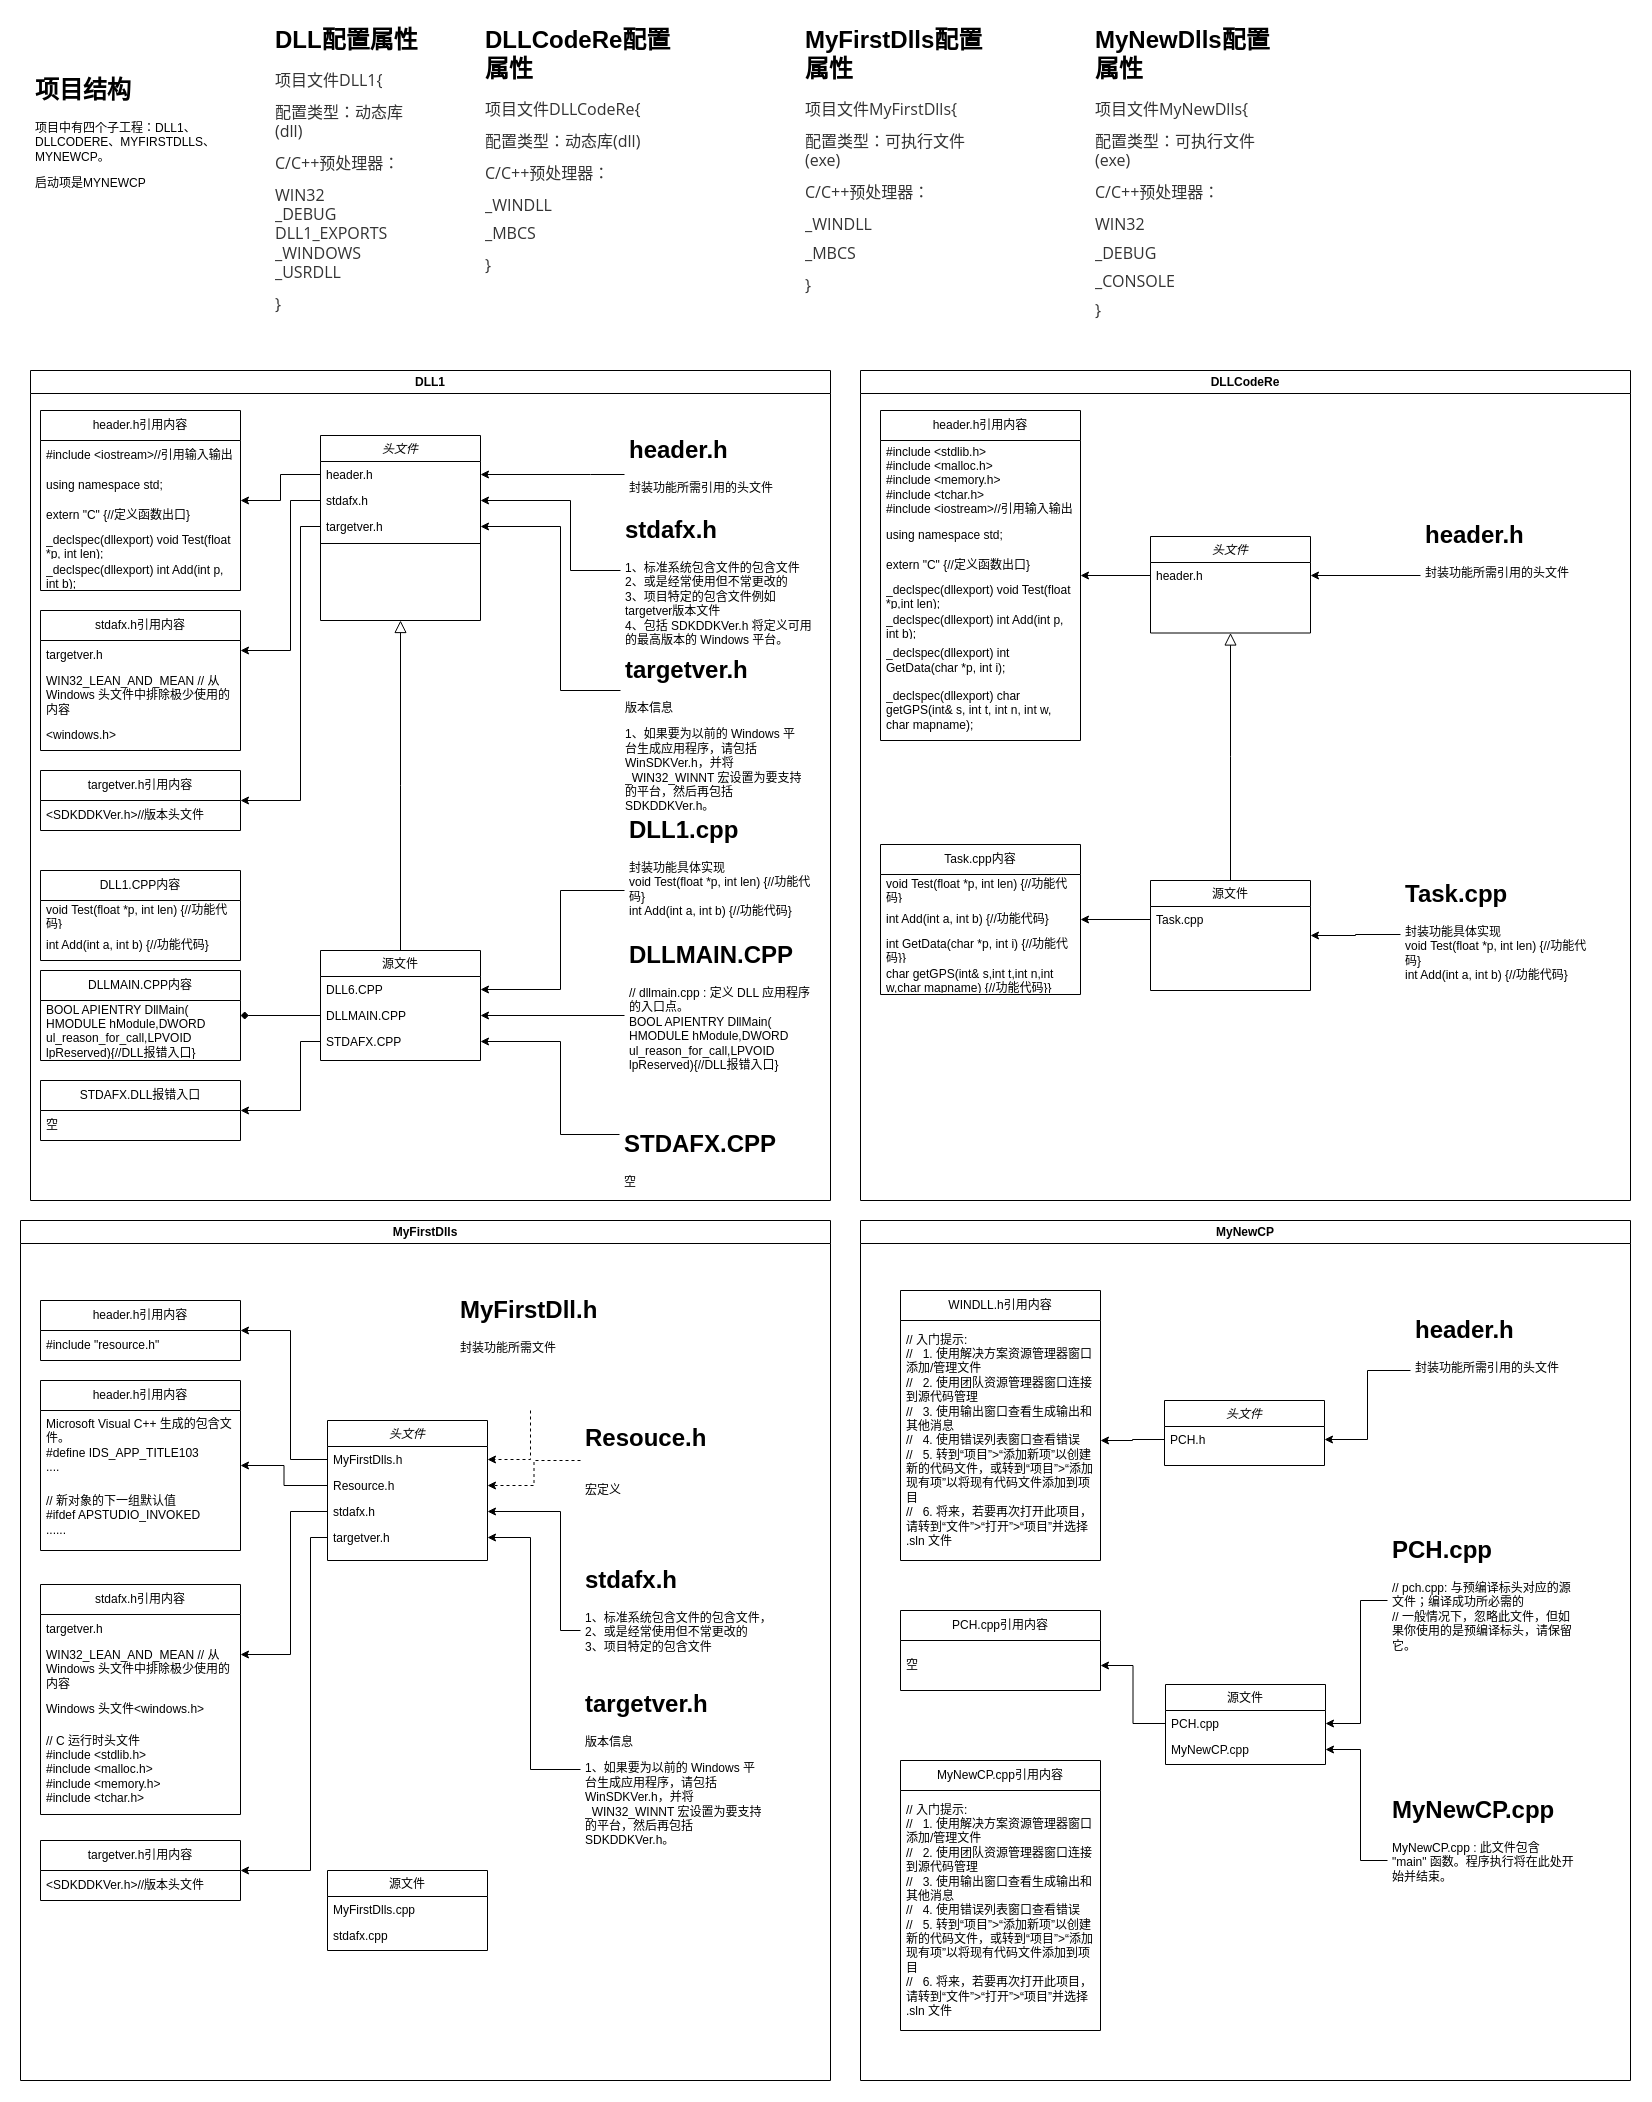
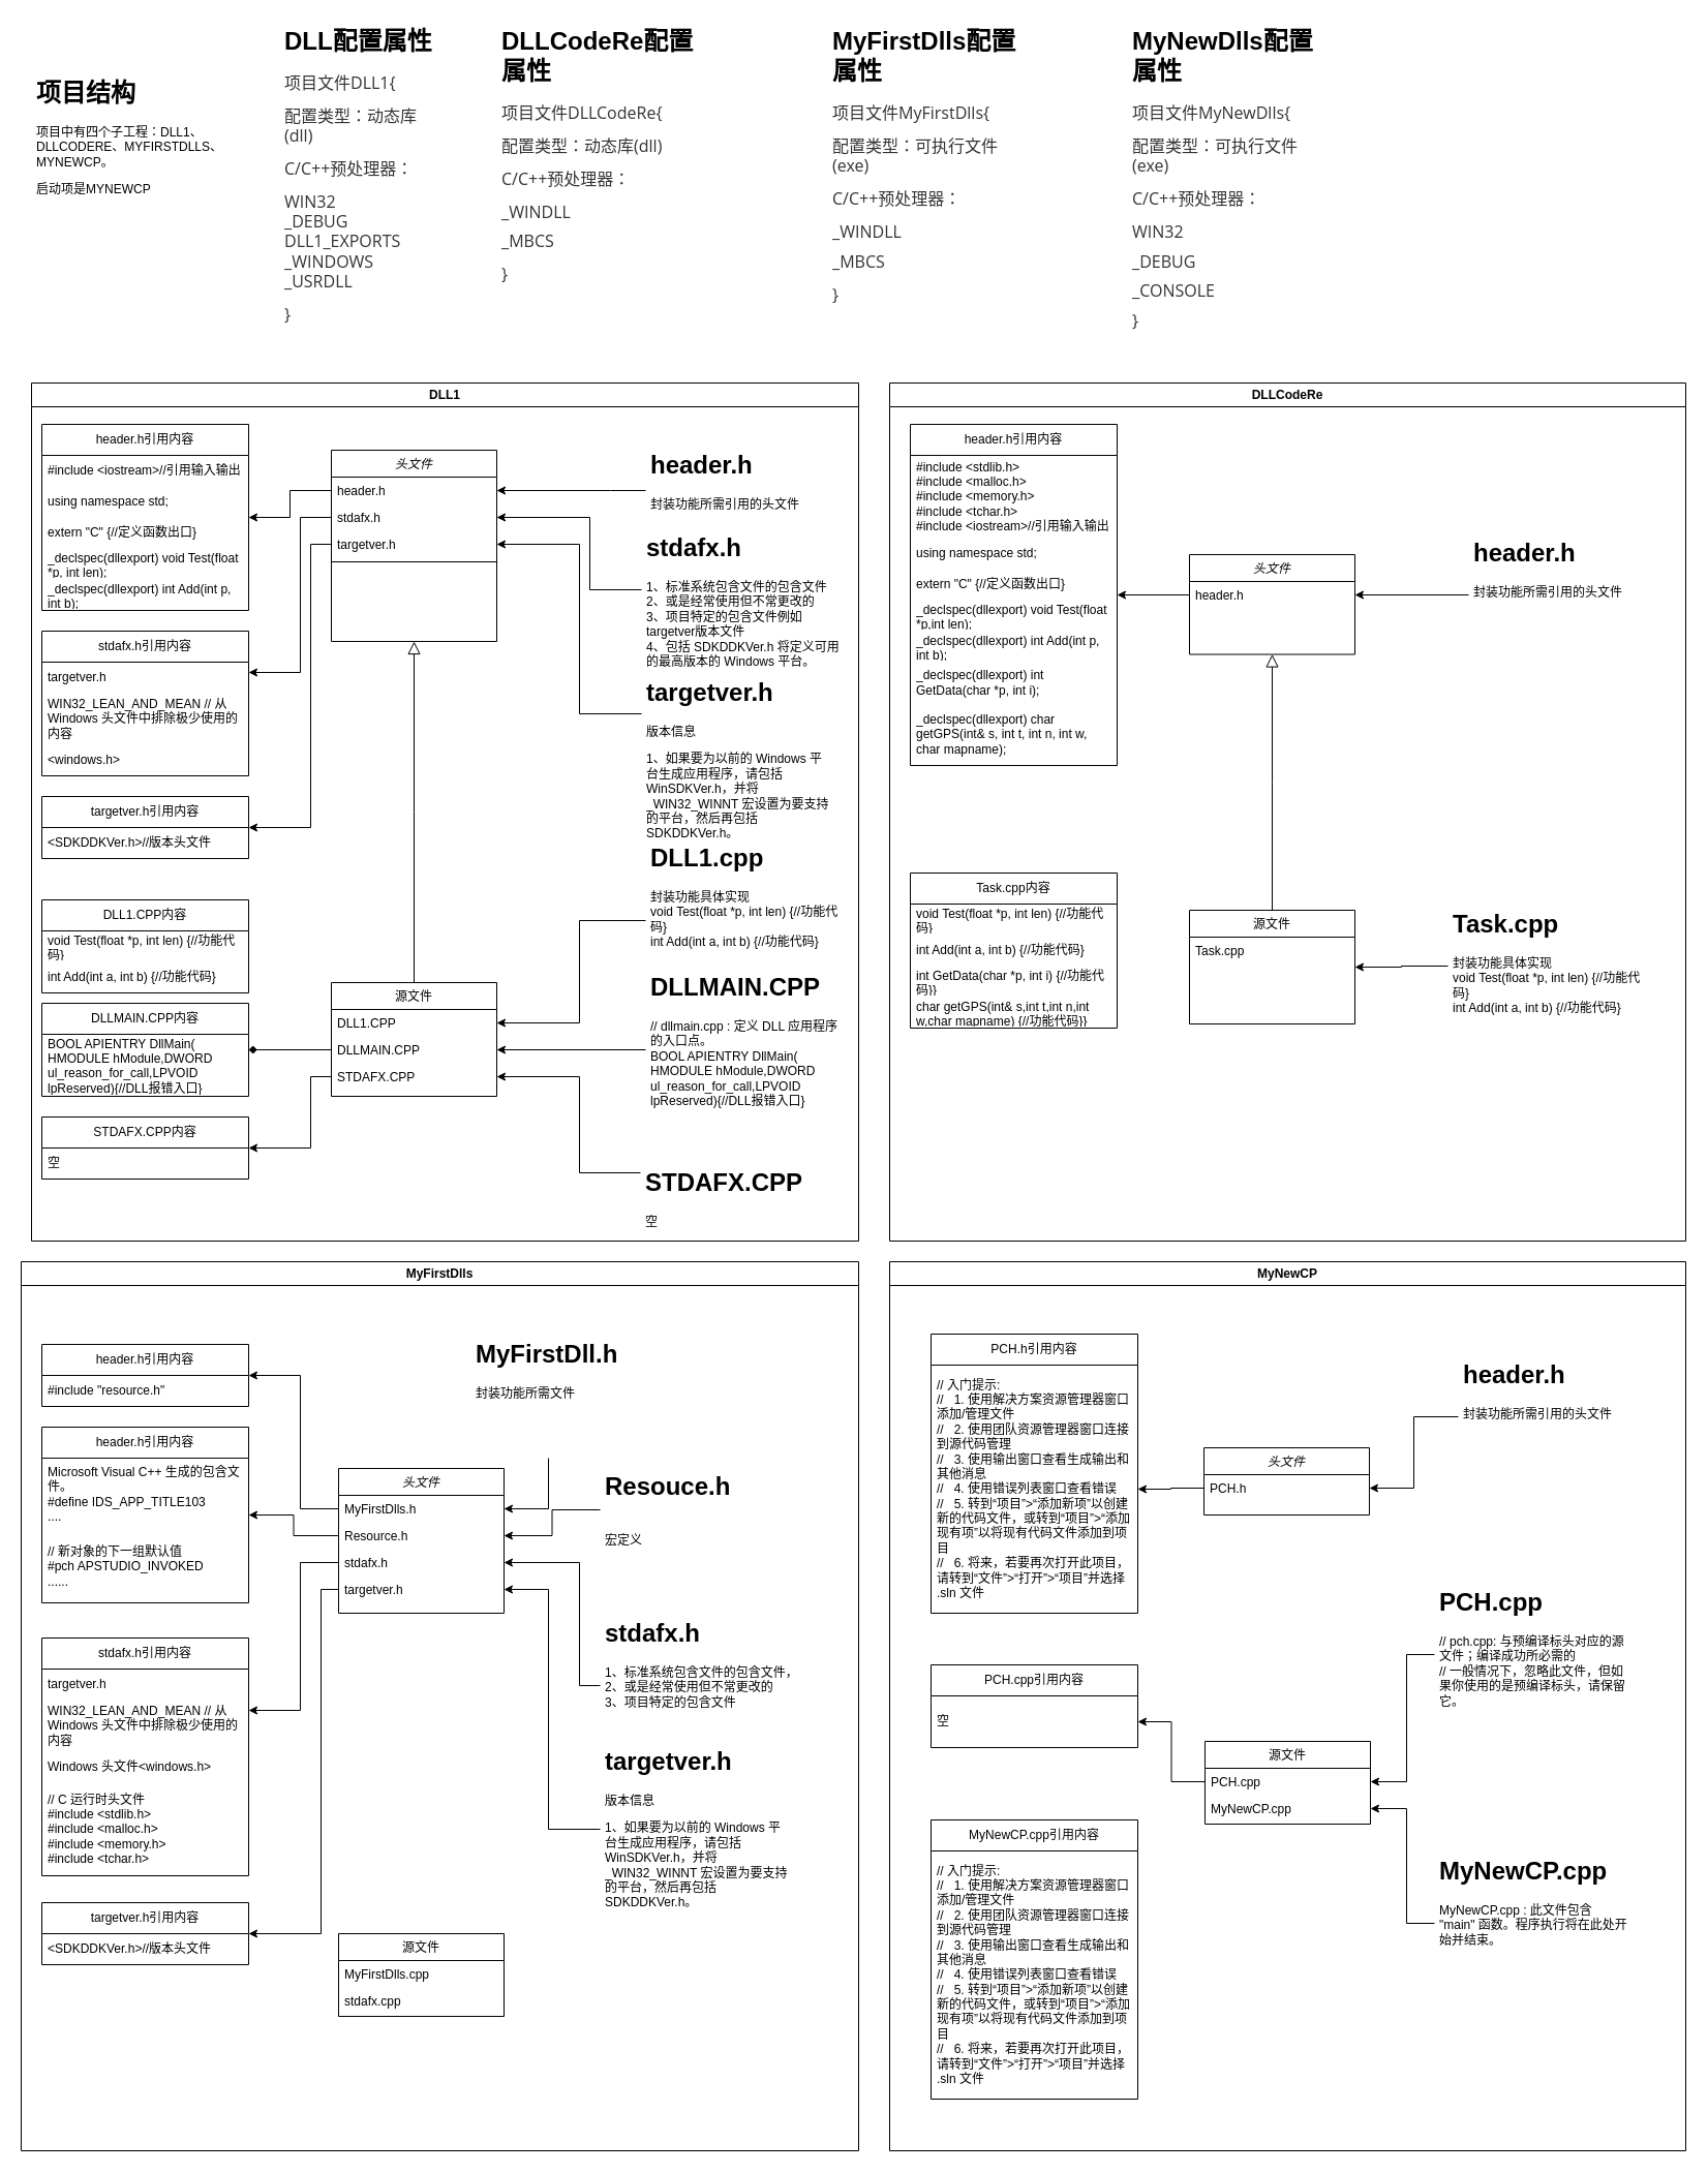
- <mxCell id="75" style="edgeStyle=orthogonalEdgeStyle;rounded=0;orthogonalLoop=1;jettySize=auto;html=1;" parent="51" source="55" target="68" edge="1"><mxGeometry relative="1" as="geometry" /></mxCell>
- <mxCell id="10" value="DLL6.CPP" style="text;align=left;verticalAlign=top;spacingLeft=4;spacingRight=4;overflow=hidden;rotatable=0;points=[[0,0.5],[1,0.5]];portConstraint=eastwest;" parent="9" vertex="1"><mxGeometry y="26" width="160" height="26" as="geometry" /></mxCell>
+ <mxCell id="10" value="DLL1.CPP" style="text;align=left;verticalAlign=top;spacingLeft=4;spacingRight=4;overflow=hidden;rotatable=0;points=[[0,0.5],[1,0.5]];portConstraint=eastwest;" parent="9" vertex="1"><mxGeometry y="26" width="160" height="26" as="geometry" /></mxCell>
- <mxCell id="47" value="STDAFX.DLL报错入口" style="swimlane;fontStyle=0;childLayout=stackLayout;horizontal=1;startSize=30;horizontalStack=0;resizeParent=1;resizeParentMax=0;resizeLast=0;collapsible=1;marginBottom=0;whiteSpace=wrap;html=1;" parent="3" vertex="1"><mxGeometry x="10" y="710" width="200" height="60" as="geometry" /></mxCell>
+ <mxCell id="47" value="STDAFX.CPP内容" style="swimlane;fontStyle=0;childLayout=stackLayout;horizontal=1;startSize=30;horizontalStack=0;resizeParent=1;resizeParentMax=0;resizeLast=0;collapsible=1;marginBottom=0;whiteSpace=wrap;html=1;" parent="3" vertex="1"><mxGeometry x="10" y="710" width="200" height="60" as="geometry" /></mxCell>
- <mxCell id="117" value="WINDLL.h引用内容" style="swimlane;fontStyle=0;childLayout=stackLayout;horizontal=1;startSize=30;horizontalStack=0;resizeParent=1;resizeParentMax=0;resizeLast=0;collapsible=1;marginBottom=0;whiteSpace=wrap;html=1;" vertex="1" parent="109"><mxGeometry x="40" y="70" width="200" height="270" as="geometry" /></mxCell>
+ <mxCell id="117" value="PCH.h引用内容" style="swimlane;fontStyle=0;childLayout=stackLayout;horizontal=1;startSize=30;horizontalStack=0;resizeParent=1;resizeParentMax=0;resizeLast=0;collapsible=1;marginBottom=0;whiteSpace=wrap;html=1;" vertex="1" parent="109"><mxGeometry x="40" y="70" width="200" height="270" as="geometry" /></mxCell>
- <mxCell id="85" style="edgeStyle=orthogonalEdgeStyle;rounded=0;orthogonalLoop=1;jettySize=auto;html=1;dashed=1;" parent="76" source="86" target="78" edge="1"><mxGeometry relative="1" as="geometry"><Array as="points"><mxPoint x="510" y="130" /><mxPoint x="510" y="239" /></Array></mxGeometry></mxCell>
+ <mxCell id="85" style="edgeStyle=orthogonalEdgeStyle;rounded=0;orthogonalLoop=1;jettySize=auto;html=1;" parent="76" source="86" target="78" edge="1"><mxGeometry relative="1" as="geometry"><Array as="points"><mxPoint x="510" y="130" /><mxPoint x="510" y="239" /></Array></mxGeometry></mxCell>
- <mxCell id="90" style="edgeStyle=orthogonalEdgeStyle;rounded=0;orthogonalLoop=1;jettySize=auto;html=1;dashed=1;" parent="76" source="91" target="79" edge="1"><mxGeometry relative="1" as="geometry" /></mxCell>
+ <mxCell id="90" style="edgeStyle=orthogonalEdgeStyle;rounded=0;orthogonalLoop=1;jettySize=auto;html=1;" parent="76" source="91" target="79" edge="1"><mxGeometry relative="1" as="geometry" /></mxCell>
- <mxCell id="96" value="&lt;div style=&quot;border-color: var(--border-color);&quot;&gt;&lt;div style=&quot;border-color: var(--border-color);&quot;&gt;// 新对象的下一组默认值&lt;/div&gt;&lt;div style=&quot;border-color: var(--border-color);&quot;&gt;#ifdef APSTUDIO_INVOKED&lt;/div&gt;&lt;/div&gt;&lt;div style=&quot;border-color: var(--border-color);&quot;&gt;&lt;span style=&quot;border-color: var(--border-color);&quot;&gt;......&lt;/span&gt;&lt;/div&gt;" style="text;strokeColor=none;fillColor=none;align=left;verticalAlign=middle;spacingLeft=4;spacingRight=4;overflow=hidden;points=[[0,0.5],[1,0.5]];portConstraint=eastwest;rotatable=0;whiteSpace=wrap;html=1;" parent="94" vertex="1"><mxGeometry y="100" width="200" height="70" as="geometry" /></mxCell>
+ <mxCell id="96" value="&lt;div style=&quot;border-color: var(--border-color);&quot;&gt;&lt;div style=&quot;border-color: var(--border-color);&quot;&gt;// 新对象的下一组默认值&lt;/div&gt;&lt;div style=&quot;border-color: var(--border-color);&quot;&gt;#pch APSTUDIO_INVOKED&lt;/div&gt;&lt;/div&gt;&lt;div style=&quot;border-color: var(--border-color);&quot;&gt;&lt;span style=&quot;border-color: var(--border-color);&quot;&gt;......&lt;/span&gt;&lt;/div&gt;" style="text;strokeColor=none;fillColor=none;align=left;verticalAlign=middle;spacingLeft=4;spacingRight=4;overflow=hidden;points=[[0,0.5],[1,0.5]];portConstraint=eastwest;rotatable=0;whiteSpace=wrap;html=1;" parent="94" vertex="1"><mxGeometry y="100" width="200" height="70" as="geometry" /></mxCell>
